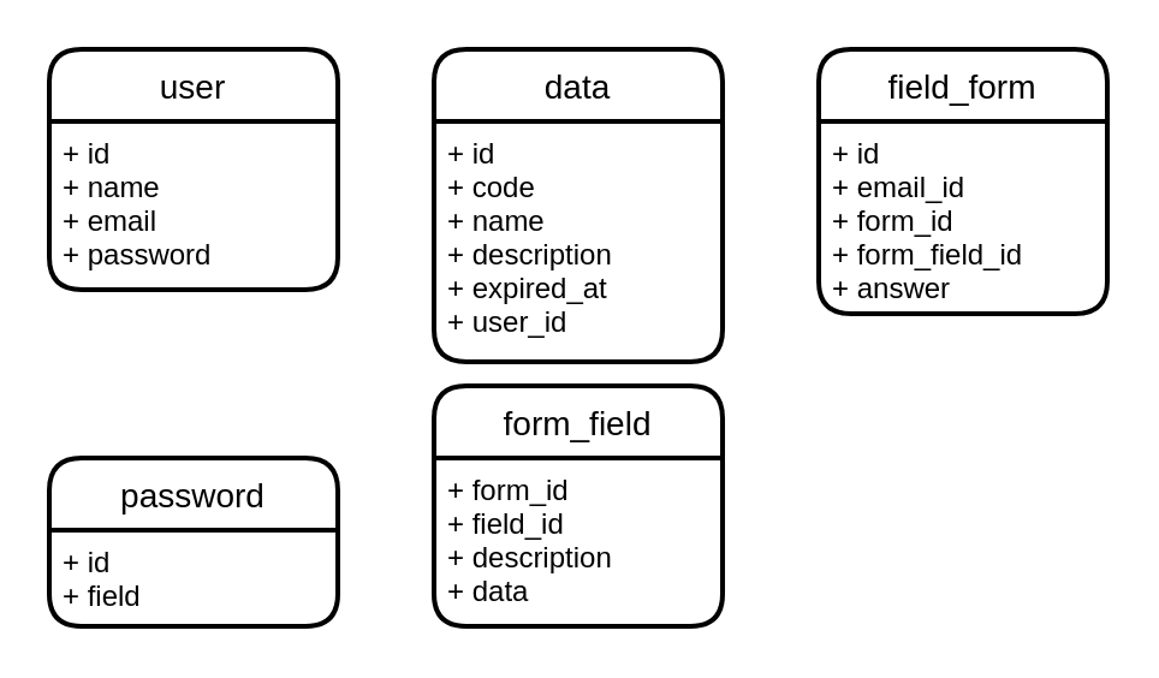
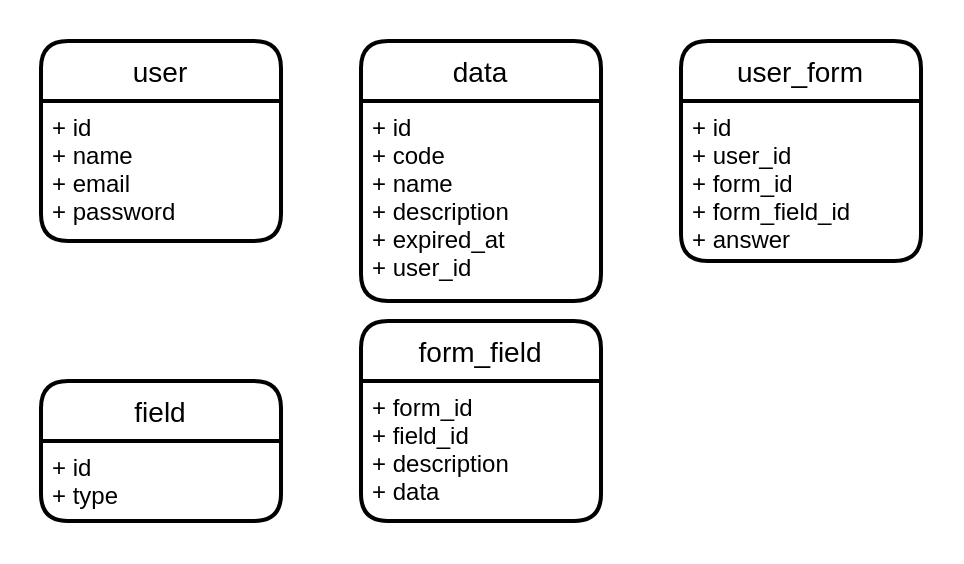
- <mxCell id="10" value="field_form" style="swimlane;childLayout=stackLayout;horizontal=1;startSize=30;horizontalStack=0;rounded=1;fontSize=14;fontStyle=0;strokeWidth=2;resizeParent=0;resizeLast=1;shadow=0;dashed=0;align=center;" parent="1" vertex="1"><mxGeometry x="340" y="20" width="120" height="110" as="geometry"><mxRectangle x="280" y="600" width="150" height="30" as="alternateBounds" /></mxGeometry></mxCell>
+ <mxCell id="10" value="user_form" style="swimlane;childLayout=stackLayout;horizontal=1;startSize=30;horizontalStack=0;rounded=1;fontSize=14;fontStyle=0;strokeWidth=2;resizeParent=0;resizeLast=1;shadow=0;dashed=0;align=center;" parent="1" vertex="1"><mxGeometry x="340" y="20" width="120" height="110" as="geometry"><mxRectangle x="280" y="600" width="150" height="30" as="alternateBounds" /></mxGeometry></mxCell>
- <mxCell id="11" value="+ id&#10;+ email_id&#10;+ form_id&#10;+ form_field_id&#10;+ answer" style="align=left;strokeColor=none;fillColor=none;spacingLeft=4;fontSize=12;verticalAlign=top;resizable=0;rotatable=0;part=1;" parent="10" vertex="1"><mxGeometry y="30" width="120" height="80" as="geometry" /></mxCell>
+ <mxCell id="11" value="+ id&#10;+ user_id&#10;+ form_id&#10;+ form_field_id&#10;+ answer" style="align=left;strokeColor=none;fillColor=none;spacingLeft=4;fontSize=12;verticalAlign=top;resizable=0;rotatable=0;part=1;" parent="10" vertex="1"><mxGeometry y="30" width="120" height="80" as="geometry" /></mxCell>
- <mxCell id="6" value="password" style="swimlane;childLayout=stackLayout;horizontal=1;startSize=30;horizontalStack=0;rounded=1;fontSize=14;fontStyle=0;strokeWidth=2;resizeParent=0;resizeLast=1;shadow=0;dashed=0;align=center;" parent="1" vertex="1"><mxGeometry x="20" y="190" width="120" height="70" as="geometry" /></mxCell>
+ <mxCell id="6" value="field" style="swimlane;childLayout=stackLayout;horizontal=1;startSize=30;horizontalStack=0;rounded=1;fontSize=14;fontStyle=0;strokeWidth=2;resizeParent=0;resizeLast=1;shadow=0;dashed=0;align=center;" parent="1" vertex="1"><mxGeometry x="20" y="190" width="120" height="70" as="geometry" /></mxCell>
- <mxCell id="7" value="+ id&#10;+ field" style="align=left;strokeColor=none;fillColor=none;spacingLeft=4;fontSize=12;verticalAlign=top;resizable=0;rotatable=0;part=1;" parent="6" vertex="1"><mxGeometry y="30" width="120" height="40" as="geometry" /></mxCell>
+ <mxCell id="7" value="+ id&#10;+ type" style="align=left;strokeColor=none;fillColor=none;spacingLeft=4;fontSize=12;verticalAlign=top;resizable=0;rotatable=0;part=1;" parent="6" vertex="1"><mxGeometry y="30" width="120" height="40" as="geometry" /></mxCell>
